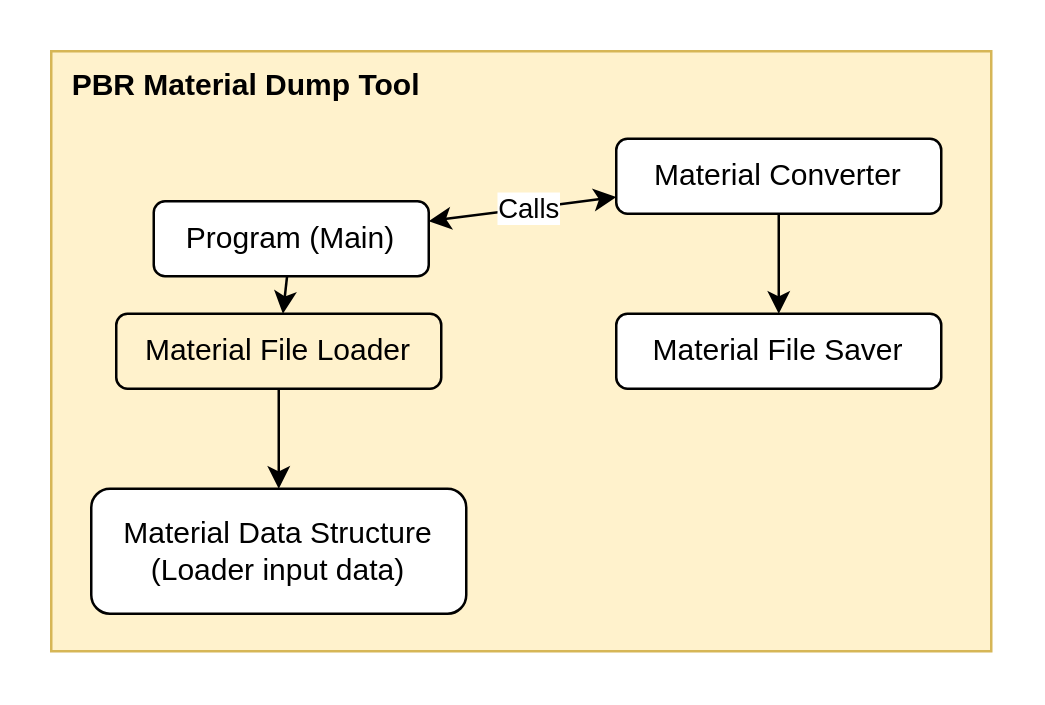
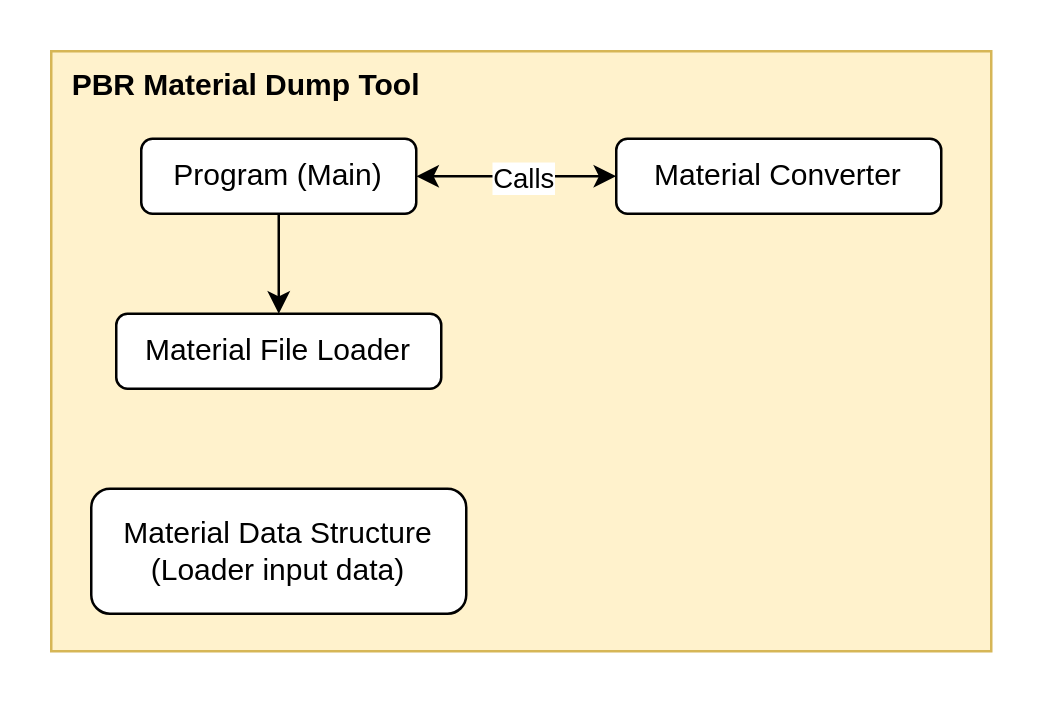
- <mxCell id="8" value="Program (Main)" style="rounded=1;whiteSpace=wrap;html=1;" vertex="1" parent="1"><mxGeometry x="61" y="80" width="110" height="30" as="geometry" /></mxCell>
+ <mxCell id="8" value="Program (Main)" style="rounded=1;whiteSpace=wrap;html=1;" vertex="1" parent="1"><mxGeometry x="56" y="55" width="110" height="30" as="geometry" /></mxCell>
- <mxCell id="3" style="edgeStyle=none;html=1;" edge="1" parent="1" source="4" target="9"><mxGeometry relative="1" as="geometry" /></mxCell>
- <mxCell id="11" value="Material File Loader" style="rounded=1;whiteSpace=wrap;html=1;fillColor=#fff2cc;" vertex="1" parent="1"><mxGeometry x="46" y="125" width="130" height="30" as="geometry" /></mxCell>
+ <mxCell id="11" value="Material File Loader" style="rounded=1;whiteSpace=wrap;html=1;" vertex="1" parent="1"><mxGeometry x="46" y="125" width="130" height="30" as="geometry" /></mxCell>
- <mxCell id="9" value="Material File Saver" style="rounded=1;whiteSpace=wrap;html=1;" vertex="1" parent="1"><mxGeometry x="246" y="125" width="130" height="30" as="geometry" /></mxCell>
- <mxCell id="10" style="edgeStyle=none;html=1;" edge="1" parent="1" source="11" target="12"><mxGeometry relative="1" as="geometry" /></mxCell>
